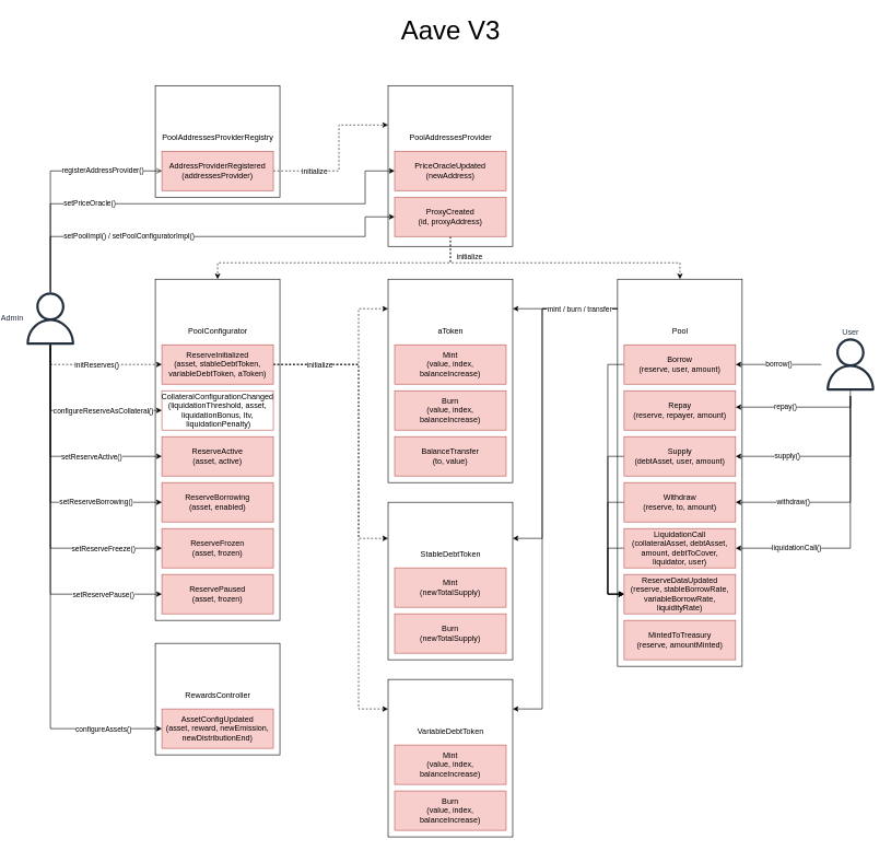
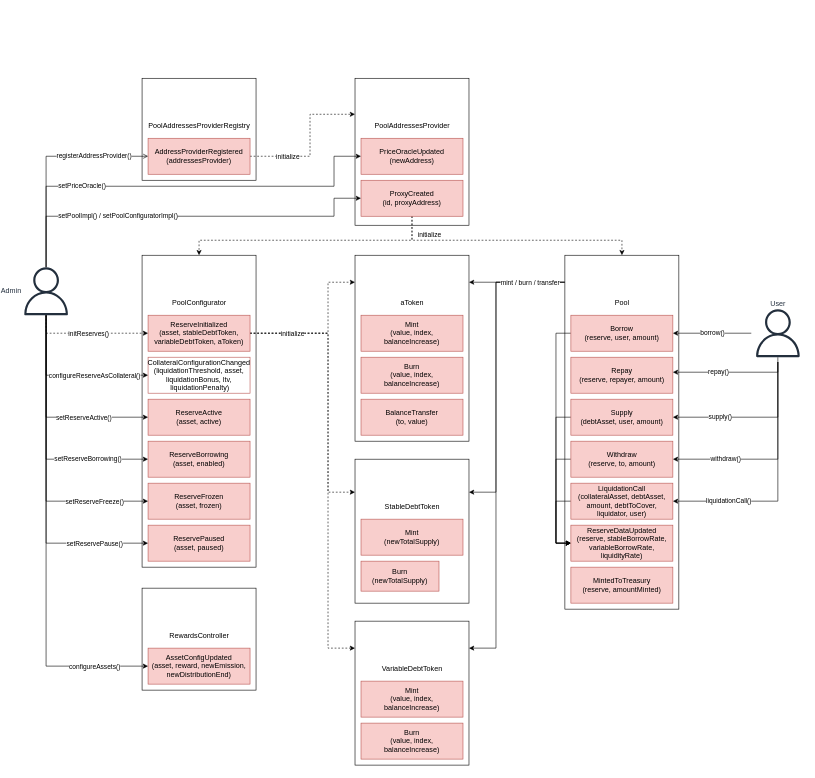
- <mxCell id="15" value="Aave V3" style="text;html=1;align=center;verticalAlign=middle;resizable=0;points=[];autosize=1;strokeColor=none;fillColor=none;fontSize=40;" parent="1" vertex="1"><mxGeometry x="585" y="20" width="170" height="50" as="geometry" /></mxCell>
- <mxCell id="37" value="ReservePaused&lt;br&gt;(asset, frozen)" style="rounded=0;whiteSpace=wrap;html=1;fillColor=#f8cecc;strokeColor=#b85450;" vertex="1" parent="1"><mxGeometry x="230" y="875" width="170" height="60" as="geometry" /></mxCell>
+ <mxCell id="37" value="ReservePaused&lt;br&gt;(asset, paused)" style="rounded=0;whiteSpace=wrap;html=1;fillColor=#f8cecc;strokeColor=#b85450;" vertex="1" parent="1"><mxGeometry x="230" y="875" width="170" height="60" as="geometry" /></mxCell>
- <mxCell id="48" value="Burn&lt;br&gt;(newTotalSupply)" style="rounded=0;whiteSpace=wrap;html=1;fillColor=#f8cecc;strokeColor=#b85450;" vertex="1" parent="1"><mxGeometry x="585" y="935" width="170" height="60" as="geometry" /></mxCell>
+ <mxCell id="48" value="Burn&lt;br&gt;(newTotalSupply)" style="rounded=0;whiteSpace=wrap;html=1;fillColor=#f8cecc;strokeColor=#b85450;" vertex="1" parent="1"><mxGeometry x="585" y="935" width="130" height="50" as="geometry" /></mxCell>
